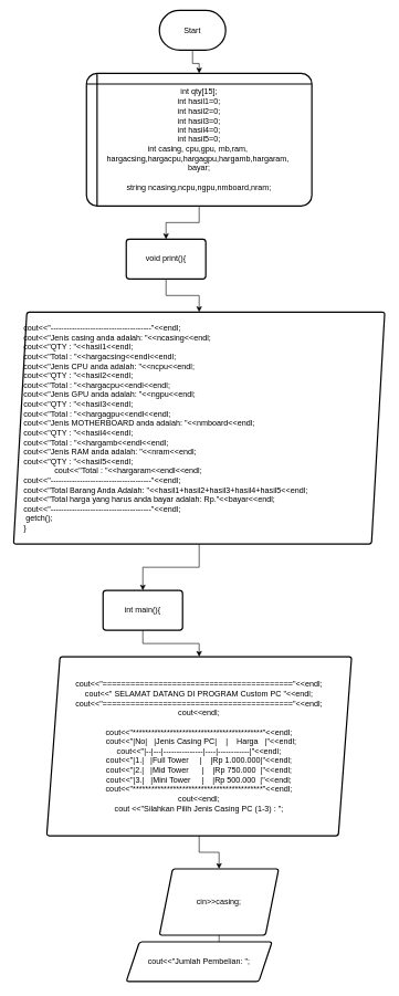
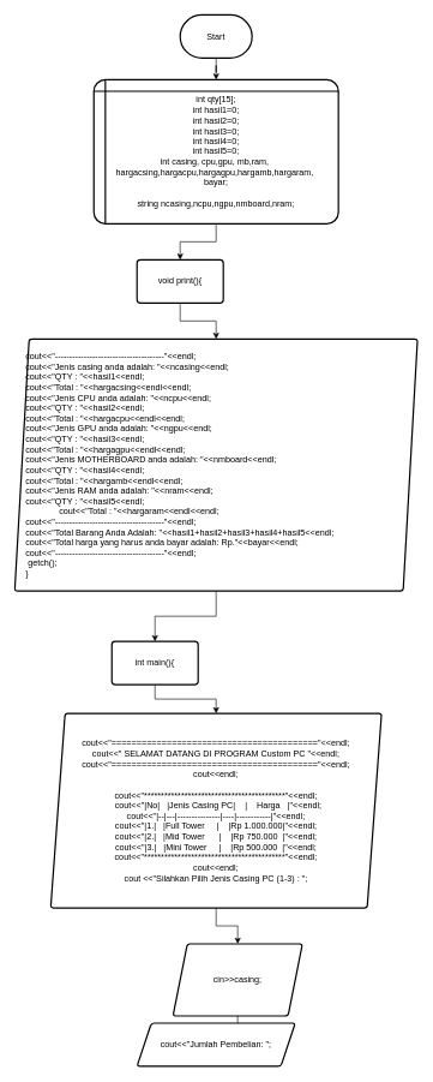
- <mxCell id="3" value="Start" style="strokeWidth=2;html=1;shape=mxgraph.flowchart.terminator;whiteSpace=wrap;" vertex="1" parent="1"><mxGeometry x="240" y="15" width="100" height="60" as="geometry" /></mxCell>
+ <mxCell id="3" value="Start" style="strokeWidth=2;html=1;shape=mxgraph.flowchart.terminator;whiteSpace=wrap;" vertex="1" parent="1"><mxGeometry x="250" y="20" width="100" height="60" as="geometry" /></mxCell>
